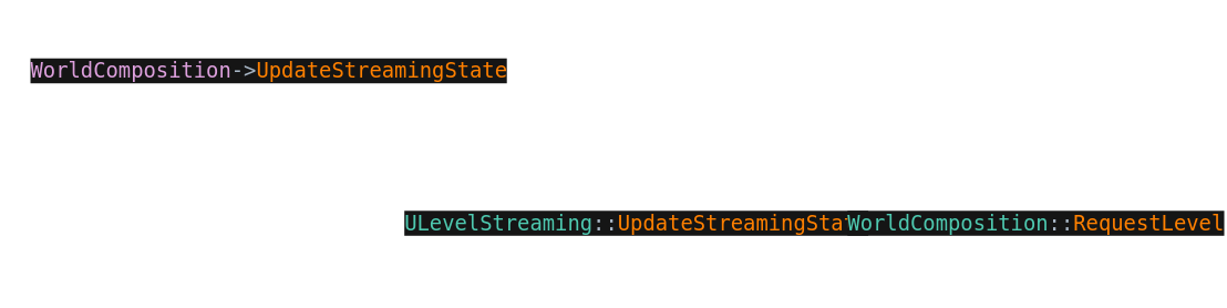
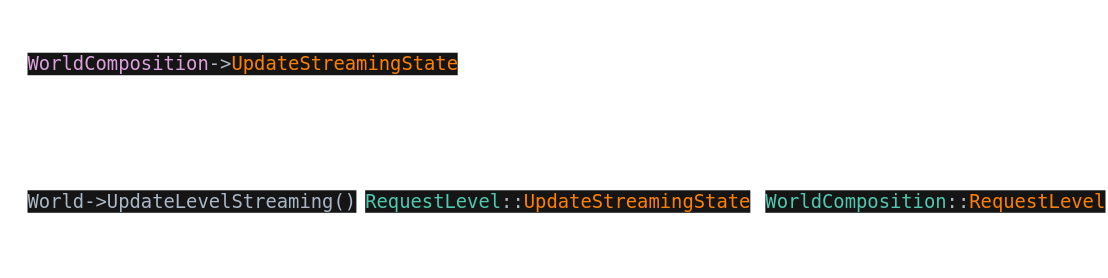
- <mxCell id="2" value="&lt;pre style=&quot;background-color:#151515;color:#a9b7c6;font-family:'Consolas',monospace;font-size:11.3pt;&quot;&gt;&lt;span style=&quot;color:#4ec9b0;&quot;&gt;ULevelStreaming&lt;/span&gt;::&lt;span style=&quot;color:#ff8000;&quot;&gt;UpdateStreamingState&lt;/span&gt;&lt;/pre&gt;" style="text;whiteSpace=wrap;html=1;" vertex="1" parent="1"><mxGeometry x="290" y="130" width="560" height="70" as="geometry" /></mxCell>
+ <mxCell id="2" value="&lt;pre style=&quot;background-color:#151515;color:#a9b7c6;font-family:'Consolas',monospace;font-size:11.3pt;&quot;&gt;&lt;span style=&quot;color:#4ec9b0;&quot;&gt;RequestLevel&lt;/span&gt;::&lt;span style=&quot;color:#ff8000;&quot;&gt;UpdateStreamingState&lt;/span&gt;&lt;/pre&gt;" style="text;whiteSpace=wrap;html=1;" vertex="1" parent="1"><mxGeometry x="290" y="130" width="560" height="70" as="geometry" /></mxCell>
+ <mxCell id="3" value="&lt;pre style=&quot;background-color:#151515;color:#a9b7c6;font-family:'Consolas',monospace;font-size:11.3pt;&quot;&gt;World-&amp;gt;UpdateLevelStreaming()&lt;/pre&gt;" style="text;whiteSpace=wrap;html=1;" vertex="1" parent="1"><mxGeometry x="20" y="130" width="270" height="70" as="geometry" /></mxCell>
